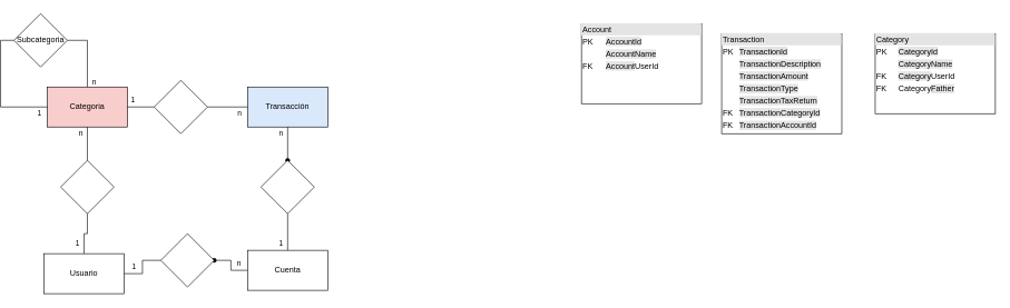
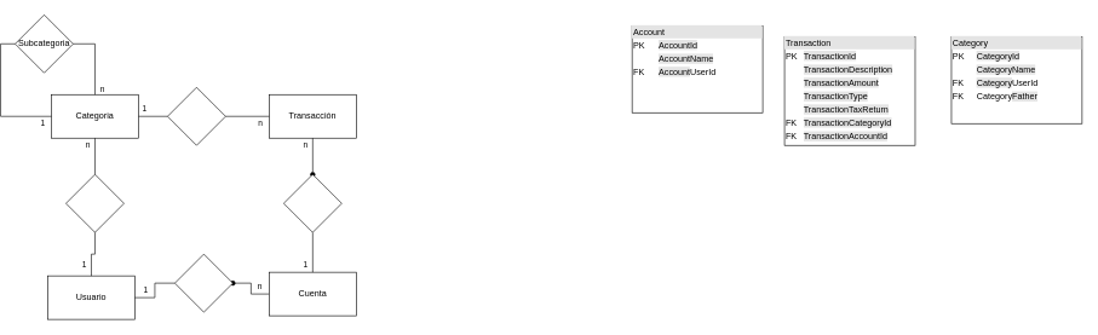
- <mxCell id="11" value="Categoria" style="rounded=0;whiteSpace=wrap;html=1;fillColor=#f8cecc;" parent="1" vertex="1"><mxGeometry x="70" y="130" width="120" height="60" as="geometry" /></mxCell>
+ <mxCell id="11" value="Categoria" style="rounded=0;whiteSpace=wrap;html=1;" parent="1" vertex="1"><mxGeometry x="70" y="130" width="120" height="60" as="geometry" /></mxCell>
- <mxCell id="5" value="Transacción" style="rounded=0;whiteSpace=wrap;html=1;fillColor=#dae8fc;" parent="1" vertex="1"><mxGeometry x="370" y="130" width="120" height="60" as="geometry" /></mxCell>
+ <mxCell id="5" value="Transacción" style="rounded=0;whiteSpace=wrap;html=1;" parent="1" vertex="1"><mxGeometry x="370" y="130" width="120" height="60" as="geometry" /></mxCell>
